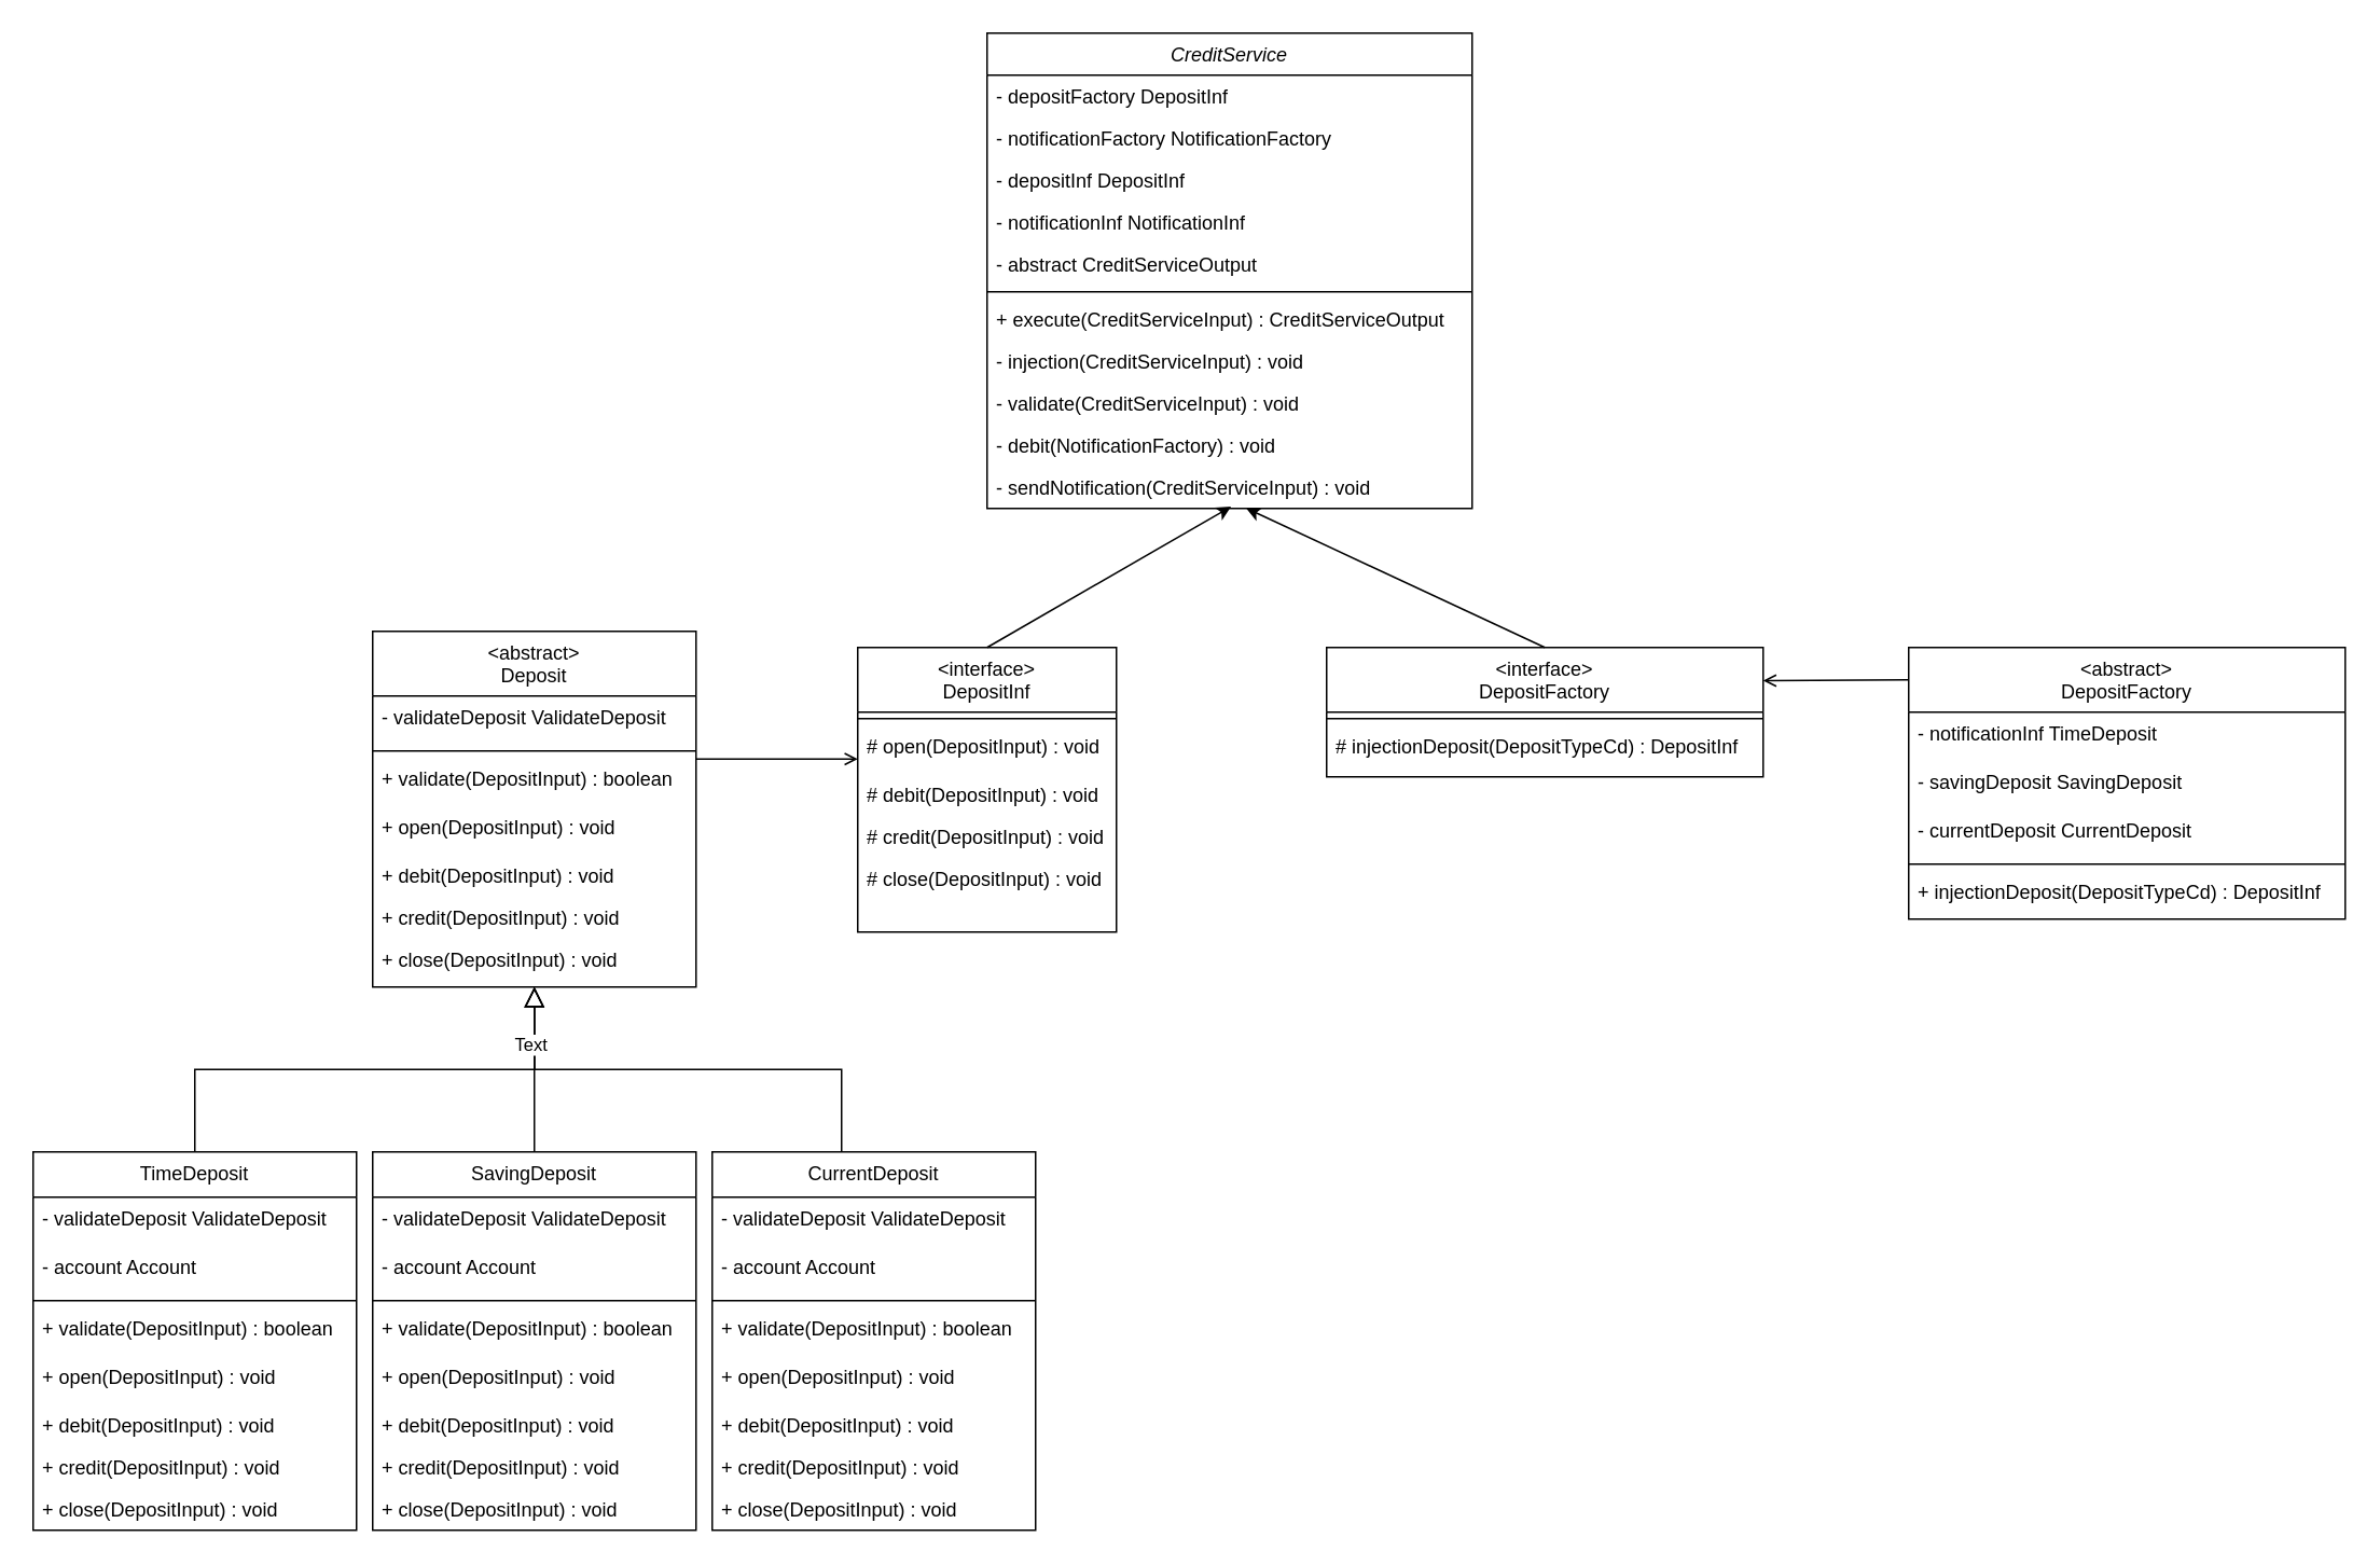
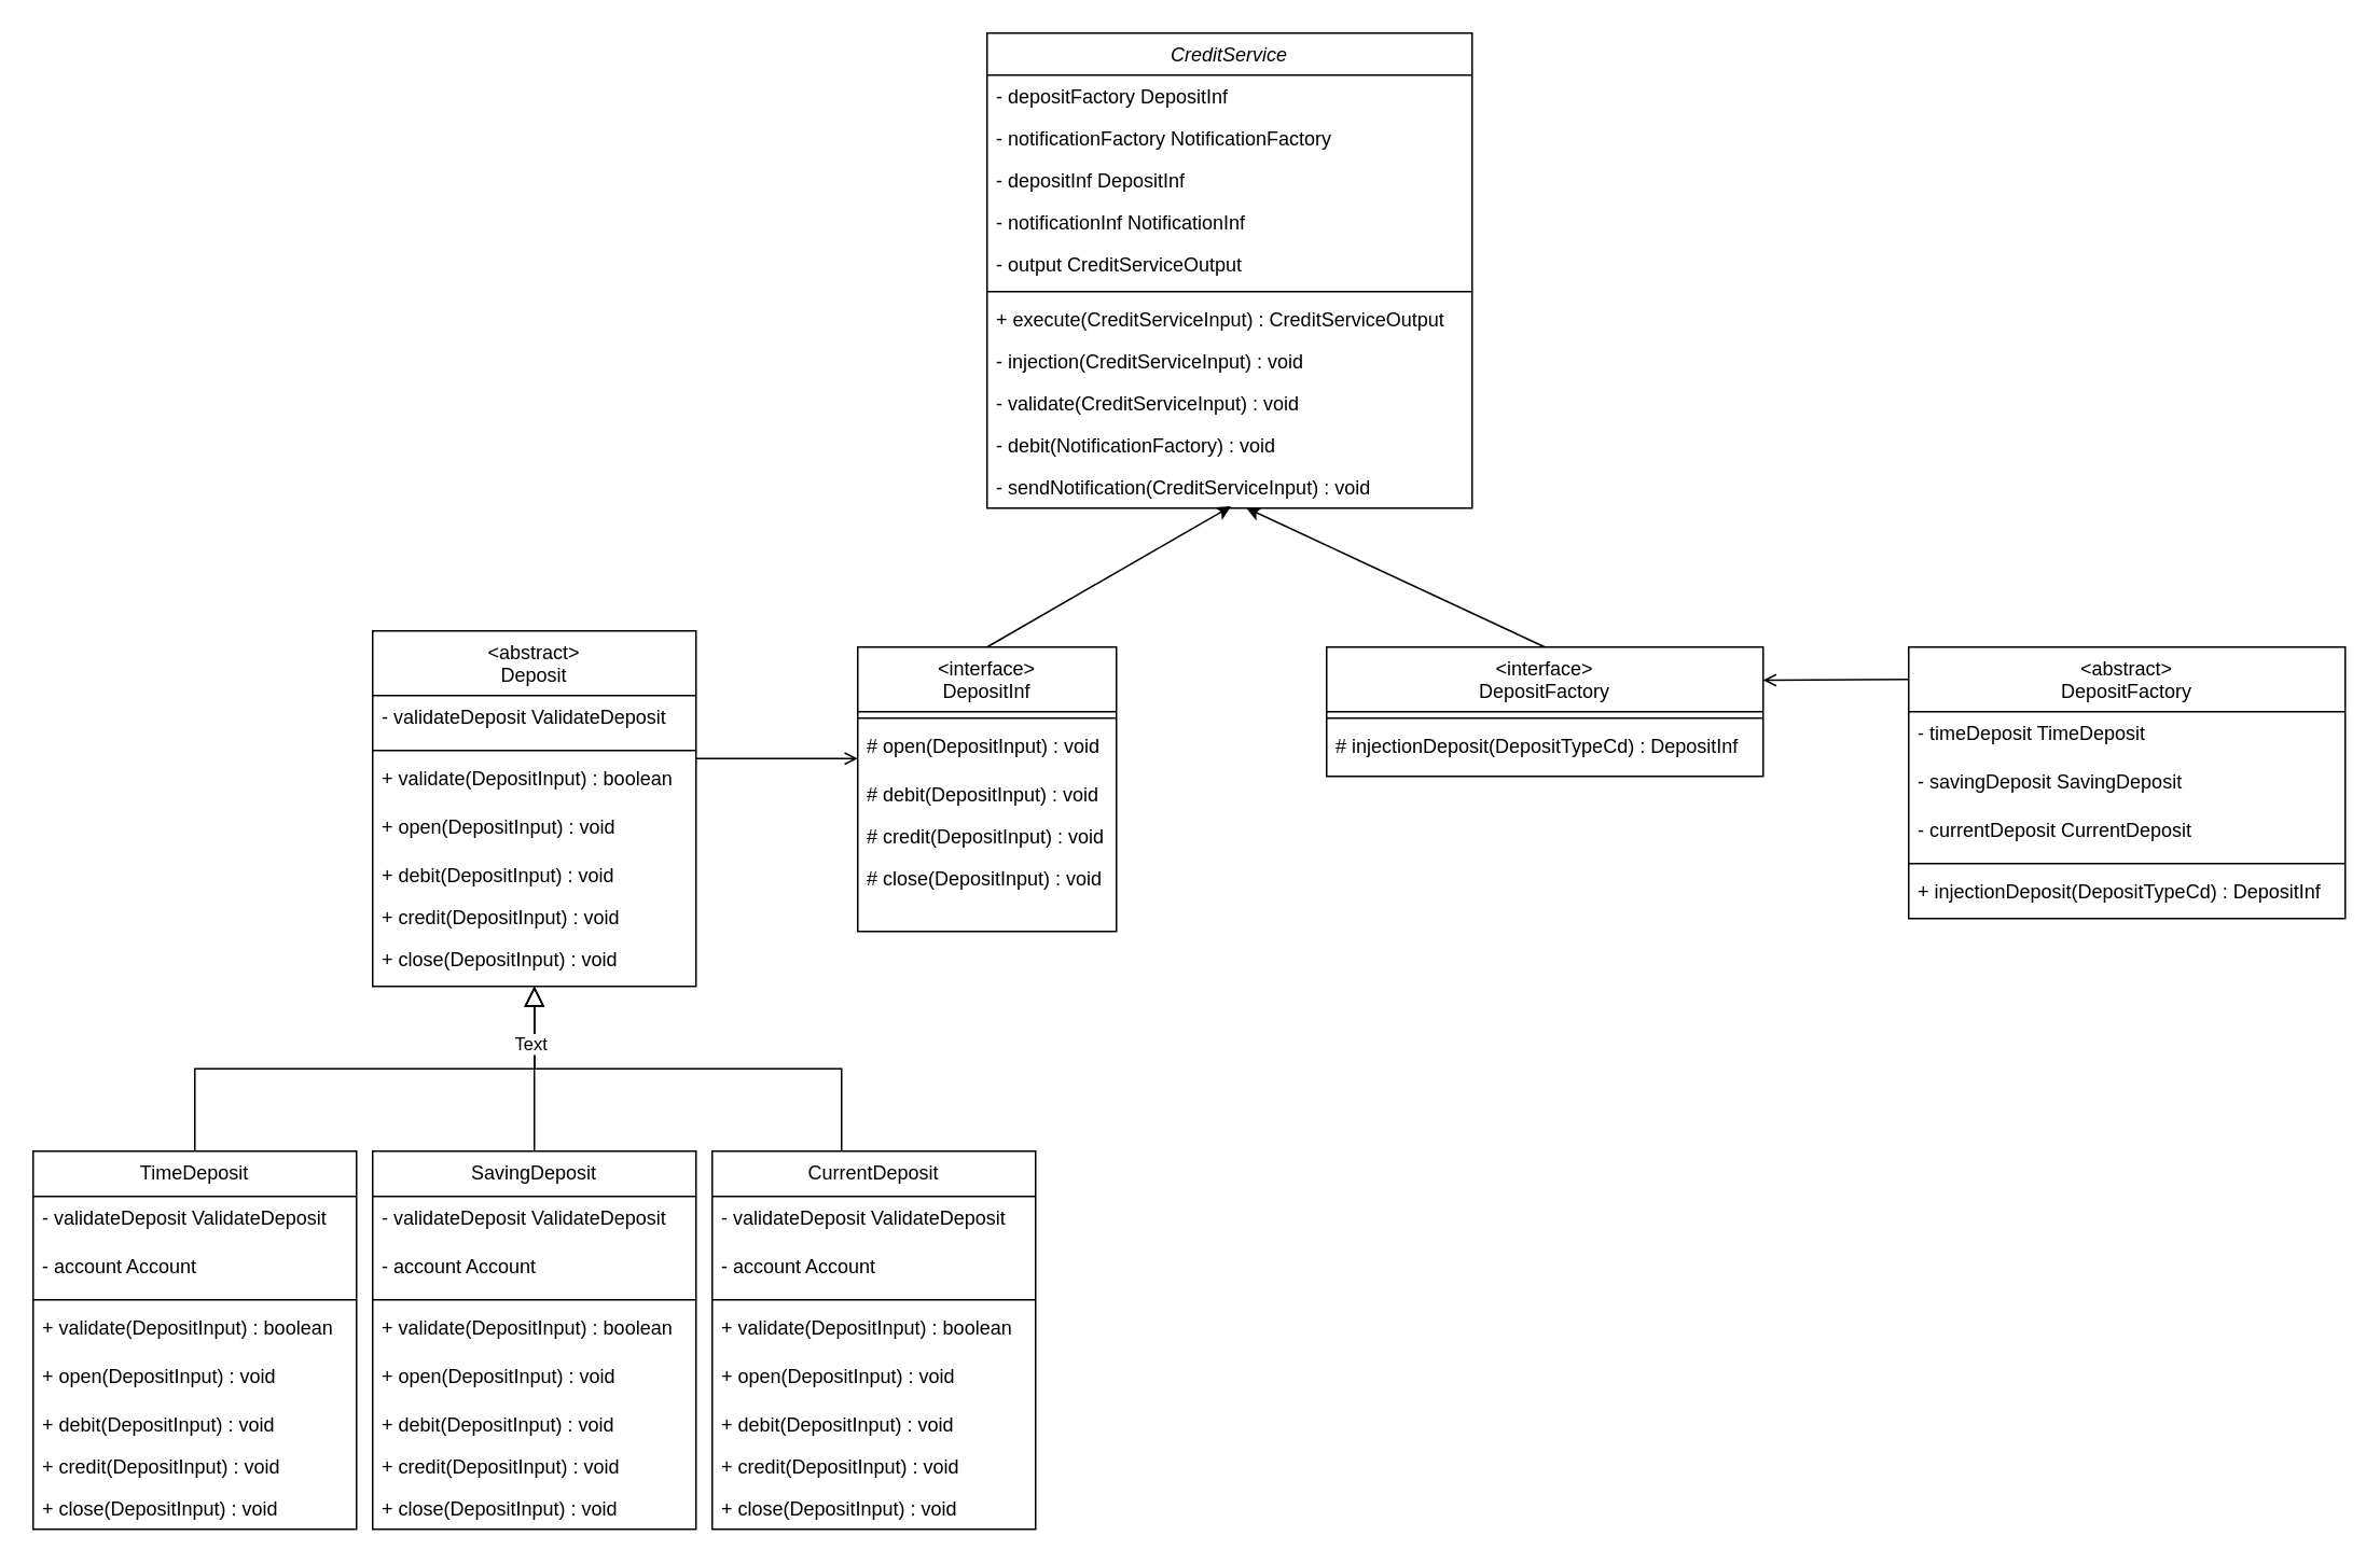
- <mxCell id="18" value="- abstract CreditServiceOutput" style="text;align=left;verticalAlign=top;spacingLeft=4;spacingRight=4;overflow=hidden;rotatable=0;points=[[0,0.5],[1,0.5]];portConstraint=eastwest;" vertex="1" parent="13"><mxGeometry y="130" width="300" height="26" as="geometry" /></mxCell>
+ <mxCell id="18" value="- output CreditServiceOutput" style="text;align=left;verticalAlign=top;spacingLeft=4;spacingRight=4;overflow=hidden;rotatable=0;points=[[0,0.5],[1,0.5]];portConstraint=eastwest;" vertex="1" parent="13"><mxGeometry y="130" width="300" height="26" as="geometry" /></mxCell>
- <mxCell id="64" value="- notificationInf TimeDeposit" style="text;align=left;verticalAlign=top;spacingLeft=4;spacingRight=4;overflow=hidden;rotatable=0;points=[[0,0.5],[1,0.5]];portConstraint=eastwest;" vertex="1" parent="63"><mxGeometry y="40" width="270" height="30" as="geometry" /></mxCell>
+ <mxCell id="64" value="- timeDeposit TimeDeposit" style="text;align=left;verticalAlign=top;spacingLeft=4;spacingRight=4;overflow=hidden;rotatable=0;points=[[0,0.5],[1,0.5]];portConstraint=eastwest;" vertex="1" parent="63"><mxGeometry y="40" width="270" height="30" as="geometry" /></mxCell>
